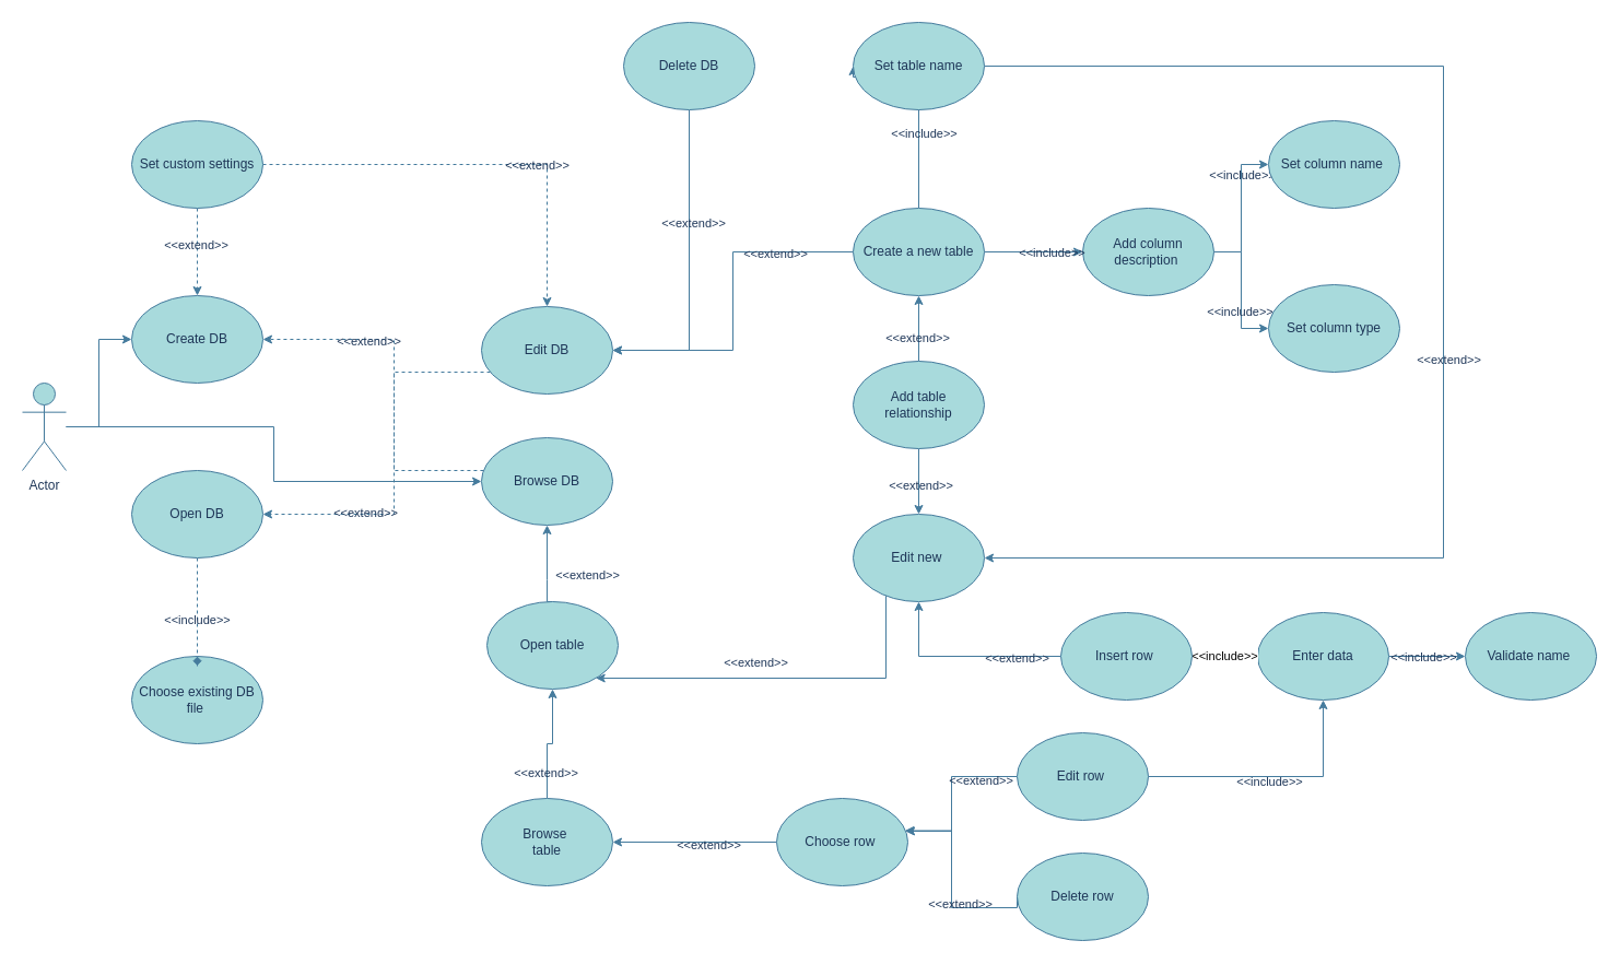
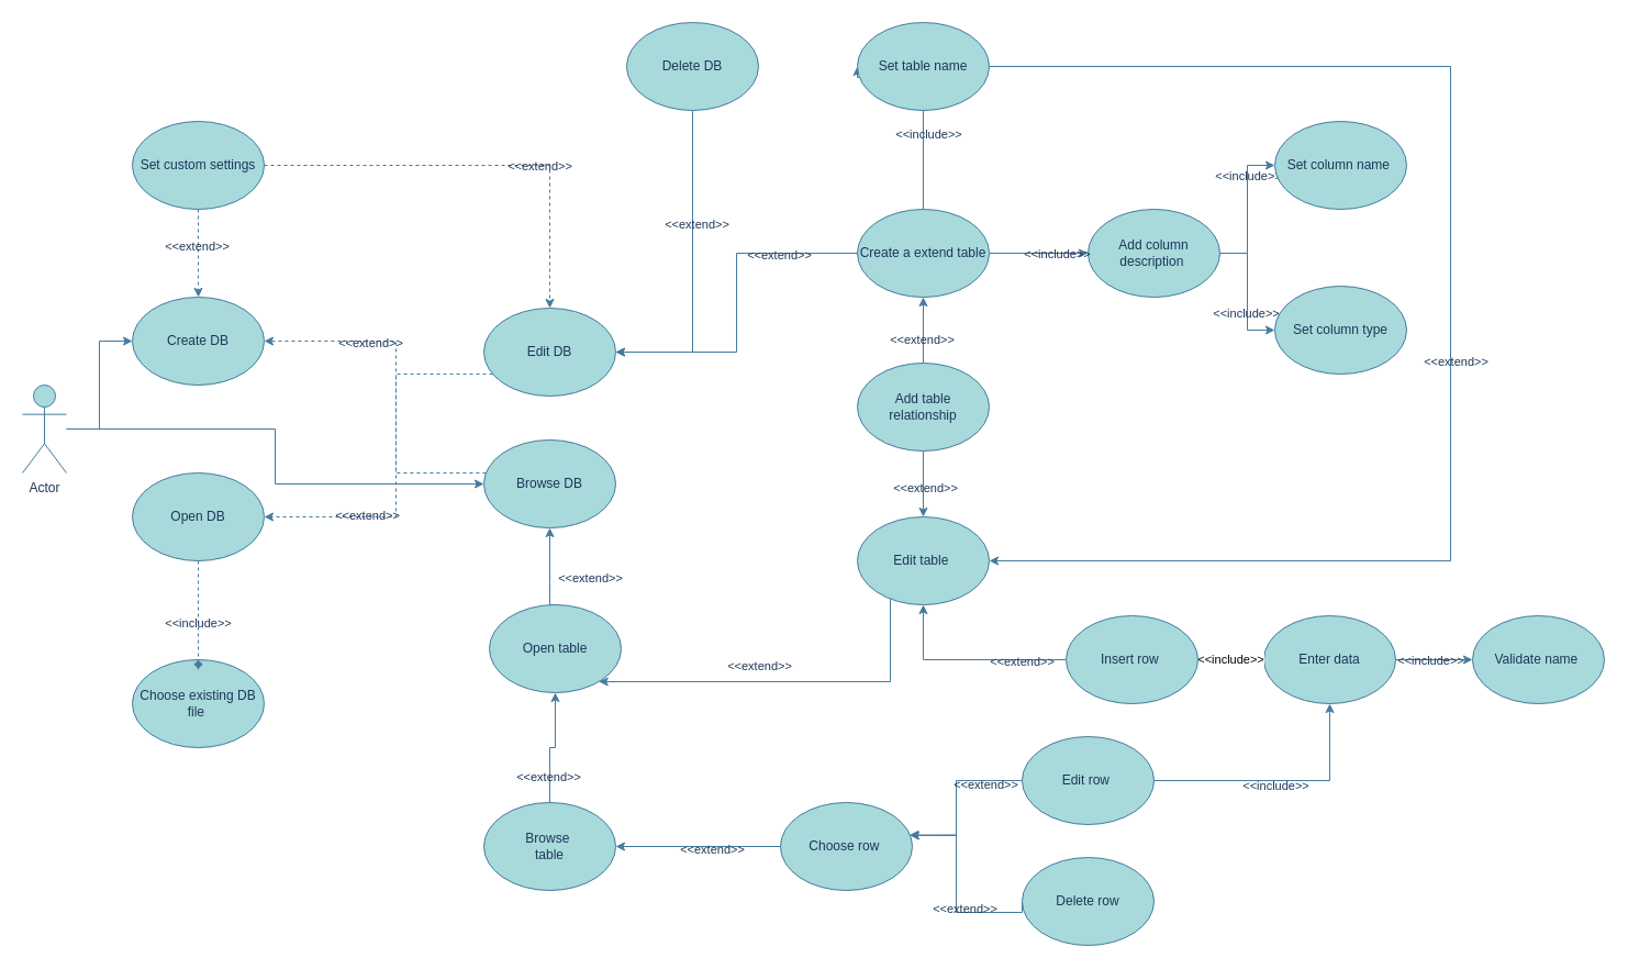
- <mxCell id="38" value="Create a new table" style="ellipse;whiteSpace=wrap;html=1;labelBackgroundColor=none;fillColor=#A8DADC;strokeColor=#457B9D;fontColor=#1D3557;" parent="1" vertex="1"><mxGeometry x="780" y="190" width="120" height="80" as="geometry" /></mxCell>
+ <mxCell id="38" value="Create a extend table" style="ellipse;whiteSpace=wrap;html=1;labelBackgroundColor=none;fillColor=#A8DADC;strokeColor=#457B9D;fontColor=#1D3557;" parent="1" vertex="1"><mxGeometry x="780" y="190" width="120" height="80" as="geometry" /></mxCell>
- <mxCell id="52" value="Edit new&amp;nbsp;" style="ellipse;whiteSpace=wrap;html=1;labelBackgroundColor=none;fillColor=#A8DADC;strokeColor=#457B9D;fontColor=#1D3557;" parent="1" vertex="1"><mxGeometry x="780" y="470" width="120" height="80" as="geometry" /></mxCell>
+ <mxCell id="52" value="Edit table&amp;nbsp;" style="ellipse;whiteSpace=wrap;html=1;labelBackgroundColor=none;fillColor=#A8DADC;strokeColor=#457B9D;fontColor=#1D3557;" parent="1" vertex="1"><mxGeometry x="780" y="470" width="120" height="80" as="geometry" /></mxCell>
